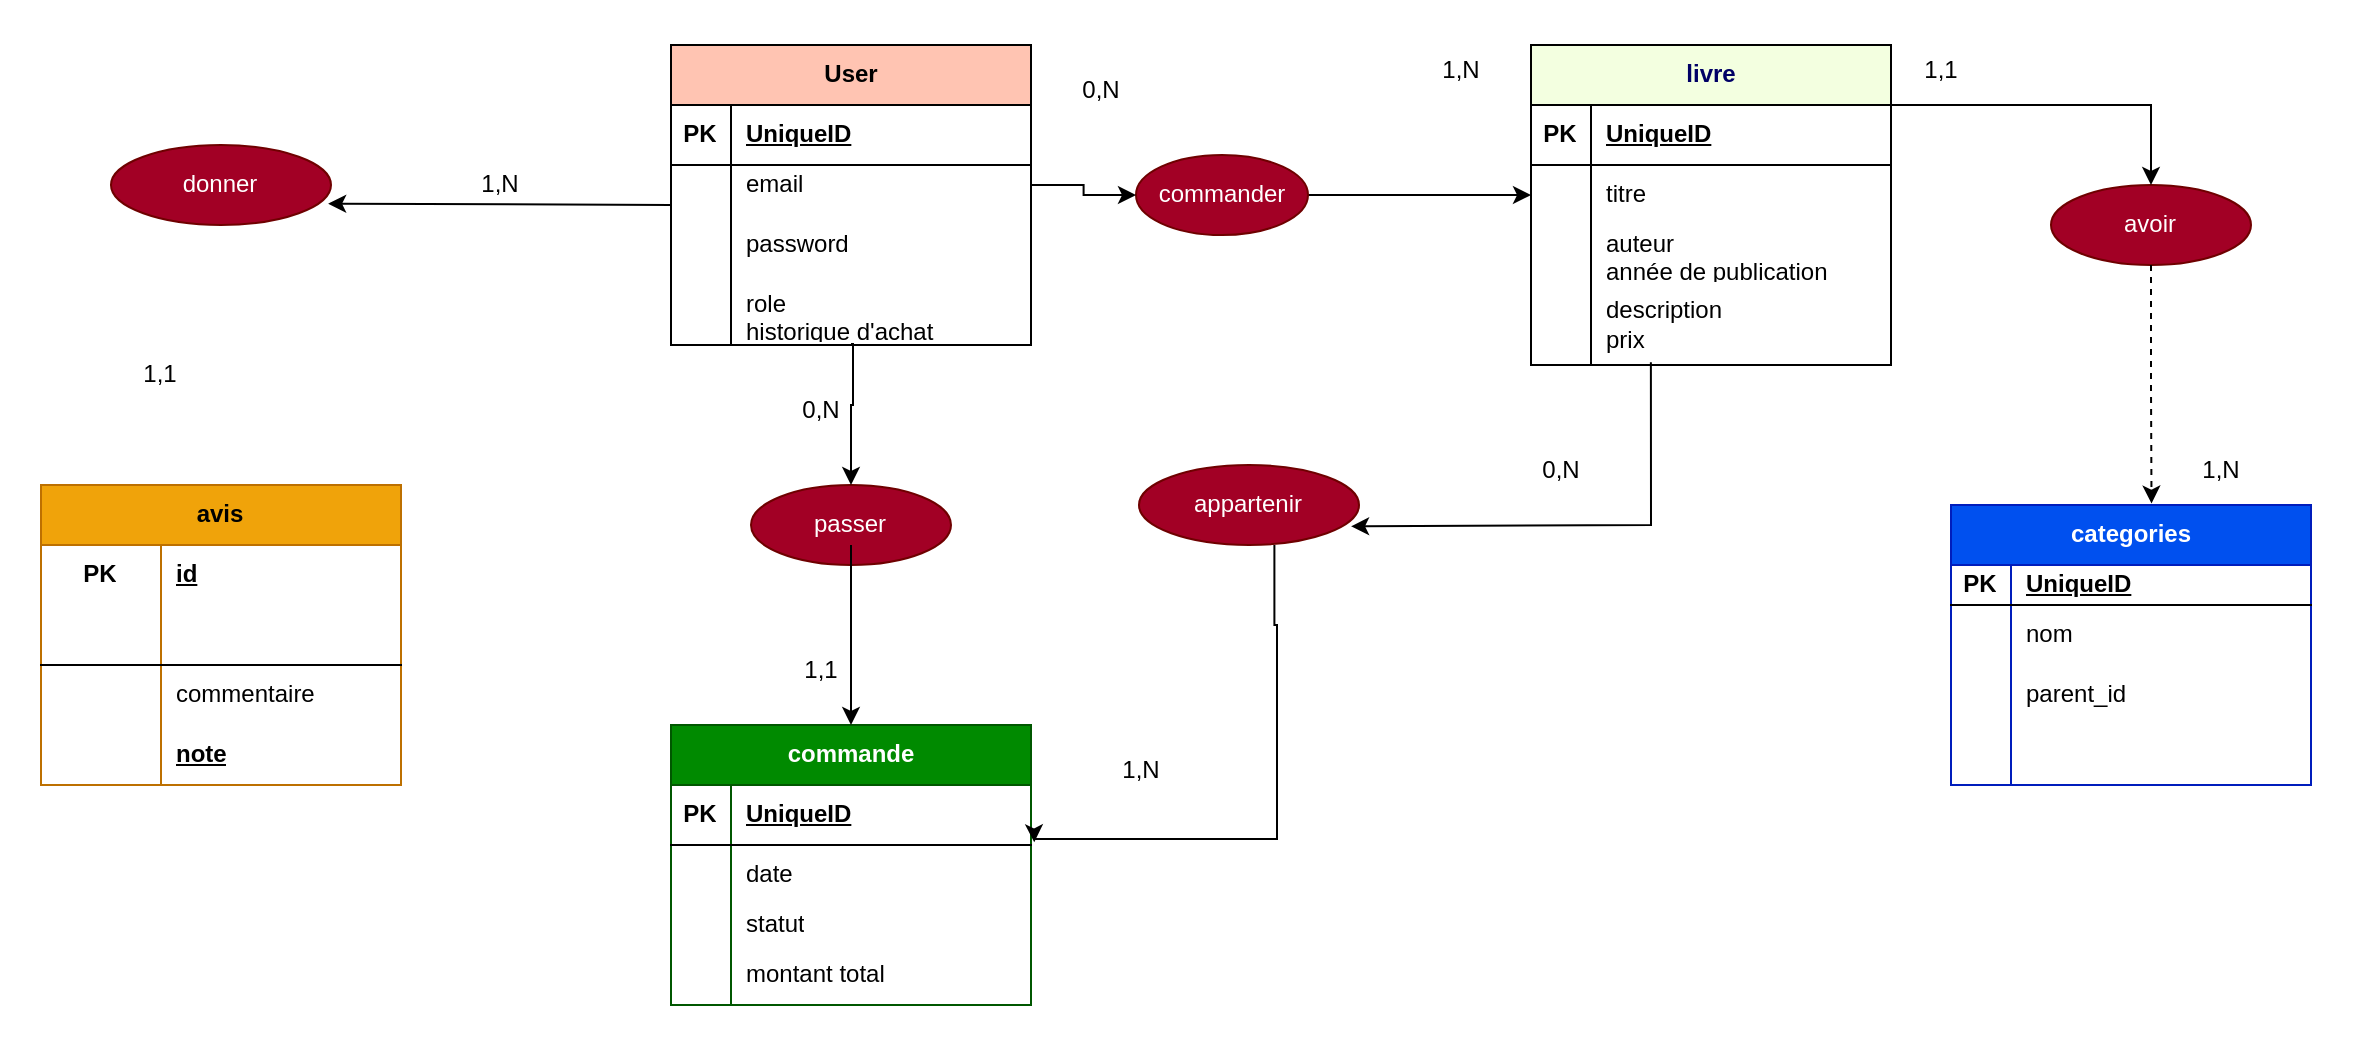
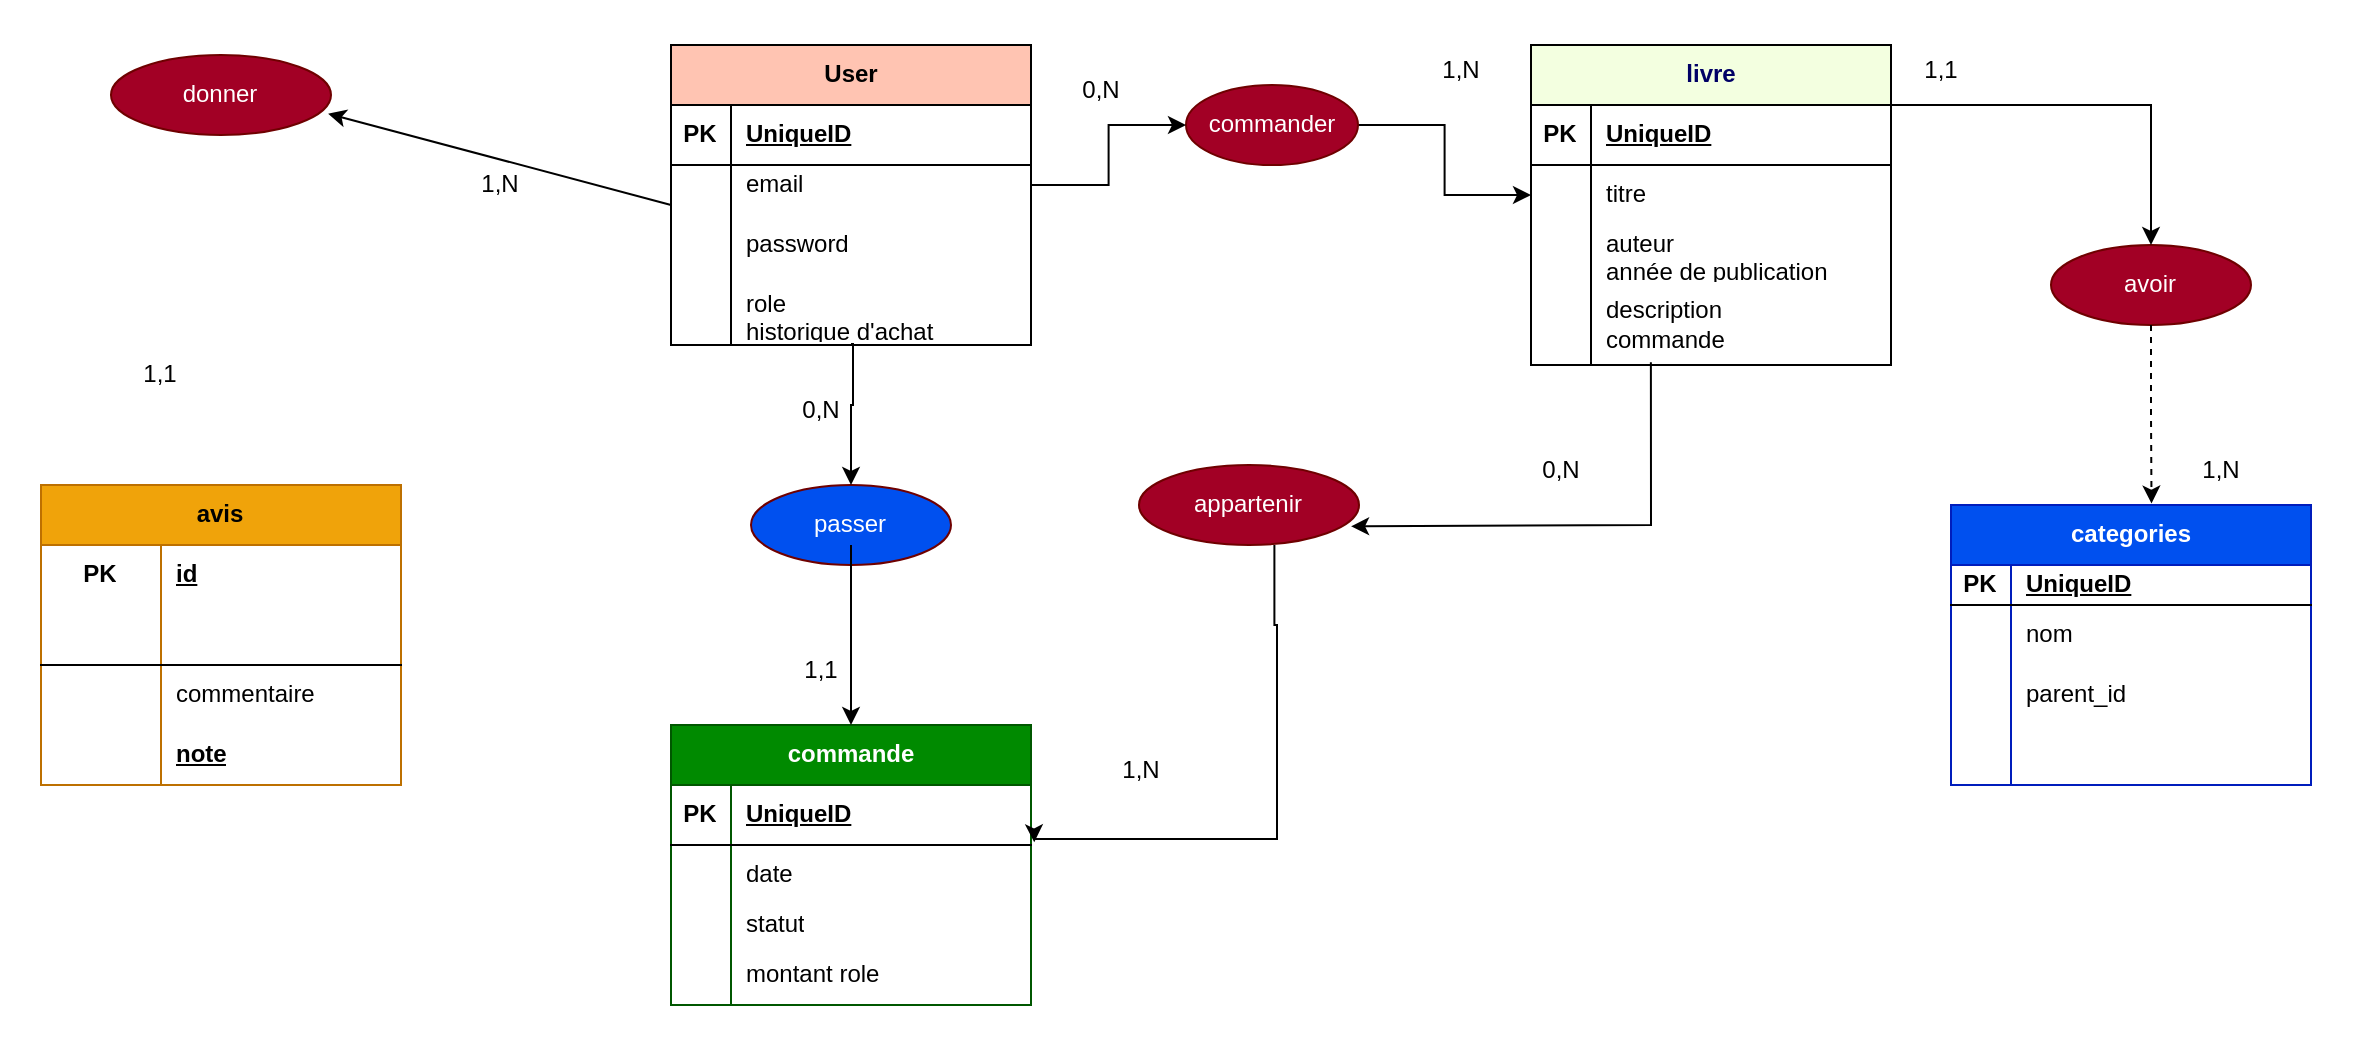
- <mxCell id="79" value="donner" style="ellipse;whiteSpace=wrap;html=1;align=center;fillColor=#a20025;fontColor=#ffffff;strokeColor=#6F0000;" vertex="1" parent="1"><mxGeometry x="55" y="72" width="110" height="40" as="geometry" /></mxCell>
+ <mxCell id="79" value="donner" style="ellipse;whiteSpace=wrap;html=1;align=center;fillColor=#a20025;fontColor=#ffffff;strokeColor=#6F0000;" vertex="1" parent="1"><mxGeometry x="55" y="27" width="110" height="40" as="geometry" /></mxCell>
- <mxCell id="55" value="commander" style="ellipse;whiteSpace=wrap;html=1;align=center;fillColor=#a20025;fontColor=#ffffff;strokeColor=#6F0000;" vertex="1" parent="1"><mxGeometry x="567.5" y="77" width="86" height="40" as="geometry" /></mxCell>
+ <mxCell id="55" value="commander" style="ellipse;whiteSpace=wrap;html=1;align=center;fillColor=#a20025;fontColor=#ffffff;strokeColor=#6F0000;" vertex="1" parent="1"><mxGeometry x="592.5" y="42" width="86" height="40" as="geometry" /></mxCell>
- <mxCell id="71" value="avoir" style="ellipse;whiteSpace=wrap;html=1;align=center;fillColor=#a20025;fontColor=#ffffff;strokeColor=#6F0000;" vertex="1" parent="1"><mxGeometry x="1025" y="92" width="100" height="40" as="geometry" /></mxCell>
+ <mxCell id="71" value="avoir" style="ellipse;whiteSpace=wrap;html=1;align=center;fillColor=#a20025;fontColor=#ffffff;strokeColor=#6F0000;" vertex="1" parent="1"><mxGeometry x="1025" y="122" width="100" height="40" as="geometry" /></mxCell>
- <mxCell id="27" value="description&lt;div&gt;prix&lt;/div&gt;" style="shape=partialRectangle;connectable=0;fillColor=none;top=0;left=0;bottom=0;right=0;align=left;spacingLeft=6;overflow=hidden;whiteSpace=wrap;html=1;" vertex="1" parent="25"><mxGeometry x="30" width="150" height="40" as="geometry"><mxRectangle width="150" height="40" as="alternateBounds" /></mxGeometry></mxCell>
+ <mxCell id="27" value="description&lt;div&gt;commande&lt;/div&gt;" style="shape=partialRectangle;connectable=0;fillColor=none;top=0;left=0;bottom=0;right=0;align=left;spacingLeft=6;overflow=hidden;whiteSpace=wrap;html=1;" vertex="1" parent="25"><mxGeometry x="30" width="150" height="40" as="geometry"><mxRectangle width="150" height="40" as="alternateBounds" /></mxGeometry></mxCell>
- <mxCell id="70" value="passer" style="ellipse;whiteSpace=wrap;html=1;align=center;fillColor=#a20025;fontColor=#ffffff;strokeColor=#6F0000;" vertex="1" parent="1"><mxGeometry x="375" y="242" width="100" height="40" as="geometry" /></mxCell>
+ <mxCell id="70" value="passer" style="ellipse;whiteSpace=wrap;html=1;align=center;fillColor=#0050ef;fontColor=#ffffff;strokeColor=#6F0000;" vertex="1" parent="1"><mxGeometry x="375" y="242" width="100" height="40" as="geometry" /></mxCell>
- <mxCell id="40" value="montant total" style="shape=partialRectangle;connectable=0;fillColor=none;top=0;left=0;bottom=0;right=0;align=left;spacingLeft=6;overflow=hidden;whiteSpace=wrap;html=1;" vertex="1" parent="38"><mxGeometry x="30" width="150" height="30" as="geometry"><mxRectangle width="150" height="30" as="alternateBounds" /></mxGeometry></mxCell>
+ <mxCell id="40" value="montant role" style="shape=partialRectangle;connectable=0;fillColor=none;top=0;left=0;bottom=0;right=0;align=left;spacingLeft=6;overflow=hidden;whiteSpace=wrap;html=1;" vertex="1" parent="38"><mxGeometry x="30" width="150" height="30" as="geometry"><mxRectangle width="150" height="30" as="alternateBounds" /></mxGeometry></mxCell>
